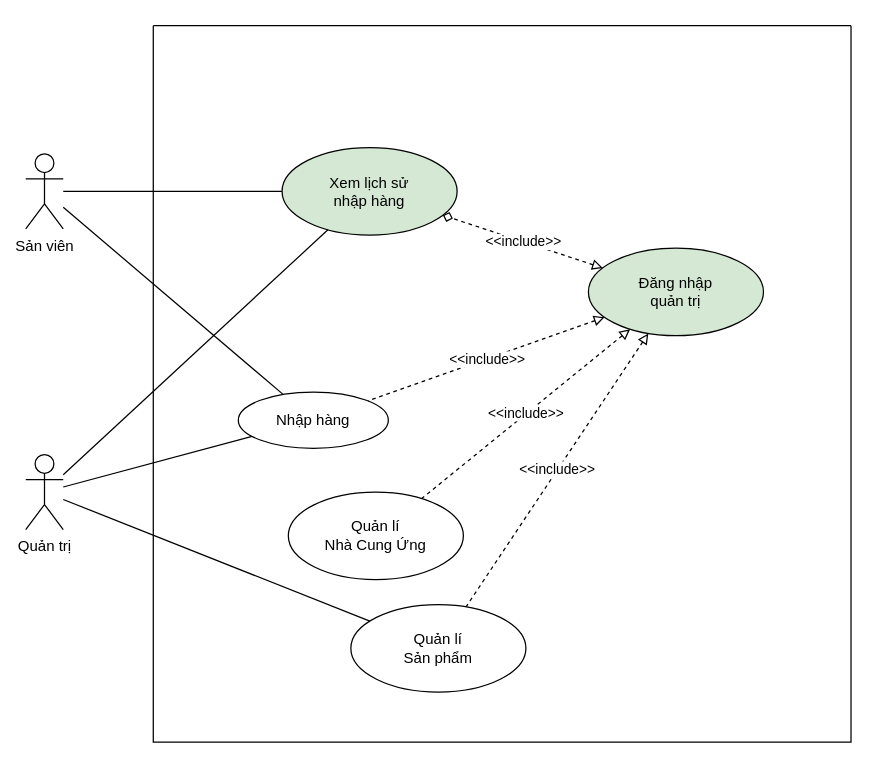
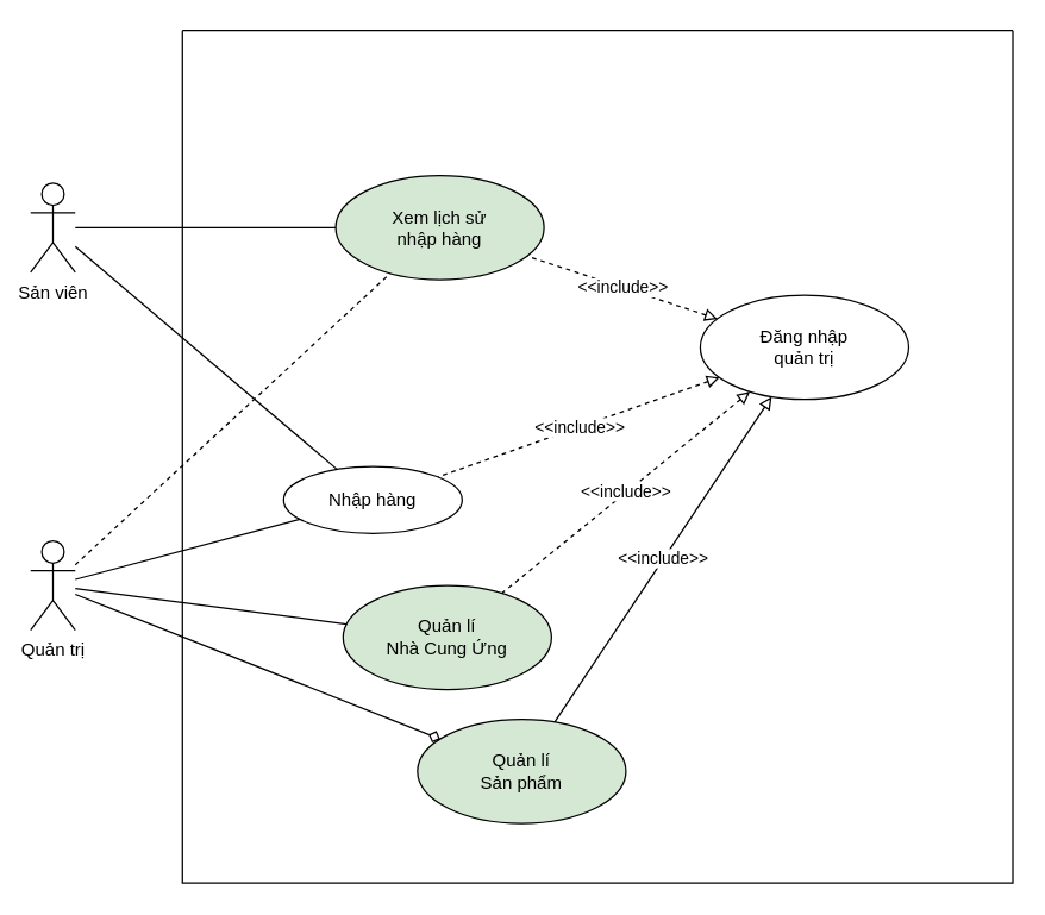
- <mxCell id="9" value="&amp;lt;&amp;lt;include&amp;gt;&amp;gt;&lt;br&gt;" style="orthogonalLoop=1;jettySize=auto;html=1;strokeColor=default;rounded=0;dashed=1;endArrow=diamond;endFill=0;startArrow=block;startFill=0;" parent="4" source="7" target="8" edge="1"><mxGeometry relative="1" as="geometry"><mxPoint x="350.467" y="201.937" as="sourcePoint" /><mxPoint x="205.553" y="252.078" as="targetPoint" /></mxGeometry></mxCell>
+ <mxCell id="9" value="&amp;lt;&amp;lt;include&amp;gt;&amp;gt;&lt;br&gt;" style="orthogonalLoop=1;jettySize=auto;html=1;strokeColor=default;rounded=0;dashed=1;endArrow=none;endFill=0;startArrow=block;startFill=0;" parent="4" source="7" target="8" edge="1"><mxGeometry relative="1" as="geometry"><mxPoint x="350.467" y="201.937" as="sourcePoint" /><mxPoint x="205.553" y="252.078" as="targetPoint" /></mxGeometry></mxCell>
- <mxCell id="7" value="Đăng nhập&lt;br&gt;quản trị" style="ellipse;whiteSpace=wrap;html=1;fillColor=#d5e8d4;" parent="4" vertex="1"><mxGeometry x="348" y="178" width="140" height="70" as="geometry" /></mxCell>
+ <mxCell id="7" value="Đăng nhập&lt;br&gt;quản trị" style="ellipse;whiteSpace=wrap;html=1;" parent="4" vertex="1"><mxGeometry x="348" y="178" width="140" height="70" as="geometry" /></mxCell>
- <mxCell id="18" style="rounded=0;orthogonalLoop=1;jettySize=auto;html=1;endArrow=none;endFill=0;" parent="1" source="17" target="8" edge="1"><mxGeometry relative="1" as="geometry"><mxPoint x="80" y="157.5" as="sourcePoint" /><mxPoint x="235" y="157.5" as="targetPoint" /></mxGeometry></mxCell>
+ <mxCell id="18" style="rounded=0;orthogonalLoop=1;jettySize=auto;html=1;endArrow=none;endFill=0;dashed=1;" parent="1" source="17" target="8" edge="1"><mxGeometry relative="1" as="geometry"><mxPoint x="80" y="157.5" as="sourcePoint" /><mxPoint x="235" y="157.5" as="targetPoint" /></mxGeometry></mxCell>
+ <mxCell id="16" style="rounded=0;orthogonalLoop=1;jettySize=auto;html=1;endArrow=none;endFill=0;" parent="1" source="17" target="10" edge="1"><mxGeometry relative="1" as="geometry"><mxPoint x="70" y="227.5" as="sourcePoint" /><mxPoint x="200" y="227.5" as="targetPoint" /></mxGeometry></mxCell>
- <mxCell id="10" value="Quản lí&lt;br&gt;Nhà Cung Ứng" style="ellipse;whiteSpace=wrap;html=1;" parent="4" vertex="1"><mxGeometry x="108" y="373" width="140" height="70" as="geometry" /></mxCell>
+ <mxCell id="10" value="Quản lí&lt;br&gt;Nhà Cung Ứng" style="ellipse;whiteSpace=wrap;html=1;fillColor=#d5e8d4;" parent="4" vertex="1"><mxGeometry x="108" y="373" width="140" height="70" as="geometry" /></mxCell>
- <mxCell id="13" value="&amp;lt;&amp;lt;include&amp;gt;&amp;gt;&lt;br&gt;" style="orthogonalLoop=1;jettySize=auto;html=1;strokeColor=default;rounded=0;dashed=1;endArrow=none;endFill=0;startArrow=block;startFill=0;" parent="4" source="7" target="12" edge="1"><mxGeometry relative="1" as="geometry"><mxPoint x="401.741" y="247.939" as="sourcePoint" /><mxPoint x="219.328" y="398.082" as="targetPoint" /></mxGeometry></mxCell>
+ <mxCell id="13" value="&amp;lt;&amp;lt;include&amp;gt;&amp;gt;&lt;br&gt;" style="orthogonalLoop=1;jettySize=auto;html=1;strokeColor=default;rounded=0;dashed=0;endArrow=none;endFill=0;startArrow=block;startFill=0;" parent="4" source="7" target="12" edge="1"><mxGeometry relative="1" as="geometry"><mxPoint x="401.741" y="247.939" as="sourcePoint" /><mxPoint x="219.328" y="398.082" as="targetPoint" /></mxGeometry></mxCell>
- <mxCell id="19" style="rounded=0;orthogonalLoop=1;jettySize=auto;html=1;endArrow=none;endFill=0;" parent="1" source="17" target="12" edge="1"><mxGeometry relative="1" as="geometry"><mxPoint x="60" y="405.596" as="sourcePoint" /><mxPoint x="238.851" y="436.551" as="targetPoint" /></mxGeometry></mxCell>
+ <mxCell id="19" style="rounded=0;orthogonalLoop=1;jettySize=auto;html=1;endArrow=diamond;endFill=0;" parent="1" source="17" target="12" edge="1"><mxGeometry relative="1" as="geometry"><mxPoint x="60" y="405.596" as="sourcePoint" /><mxPoint x="238.851" y="436.551" as="targetPoint" /></mxGeometry></mxCell>
- <mxCell id="12" value="Quản lí&lt;br&gt;Sản phẩm" style="ellipse;whiteSpace=wrap;html=1;" parent="4" vertex="1"><mxGeometry x="158" y="463" width="140" height="70" as="geometry" /></mxCell>
+ <mxCell id="12" value="Quản lí&lt;br&gt;Sản phẩm" style="ellipse;whiteSpace=wrap;html=1;fillColor=#d5e8d4;" parent="4" vertex="1"><mxGeometry x="158" y="463" width="140" height="70" as="geometry" /></mxCell>
